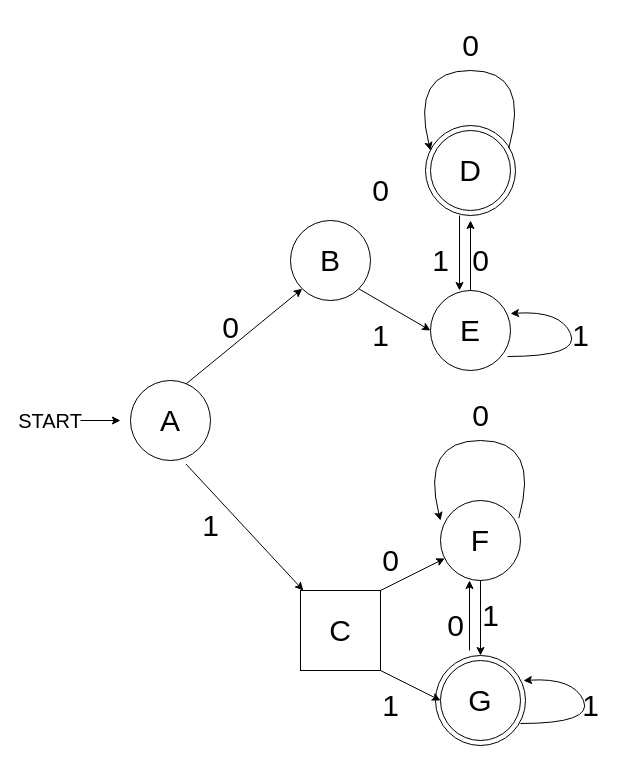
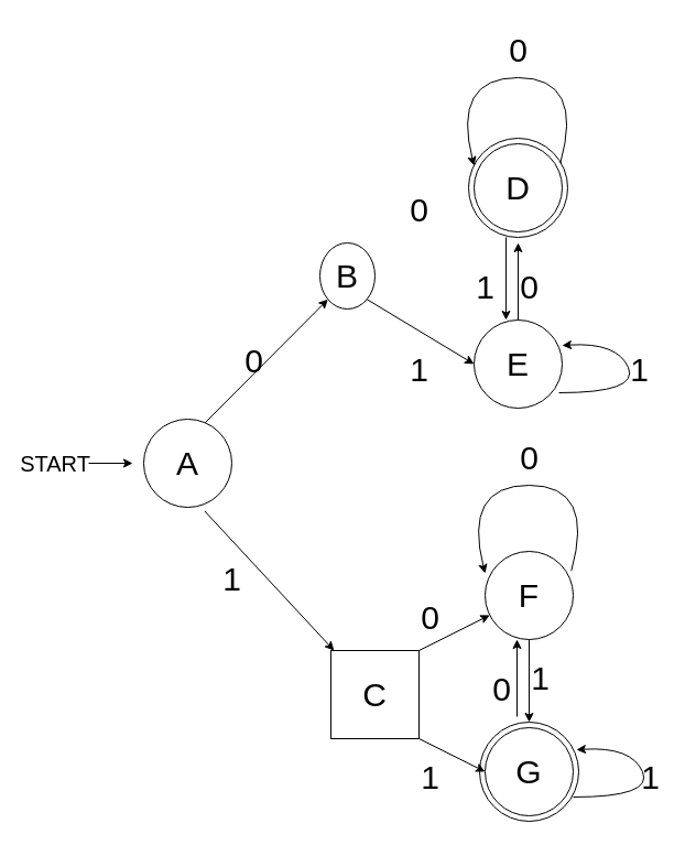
- <mxCell id="7" value="B" style="ellipse;whiteSpace=wrap;html=1;fontSize=30;" parent="1" vertex="1"><mxGeometry x="290" y="220" width="80" height="80" as="geometry" /></mxCell>
+ <mxCell id="7" value="B" style="ellipse;whiteSpace=wrap;html=1;fontSize=30;" parent="1" vertex="1"><mxGeometry x="290" y="220" width="50" height="60" as="geometry" /></mxCell>
